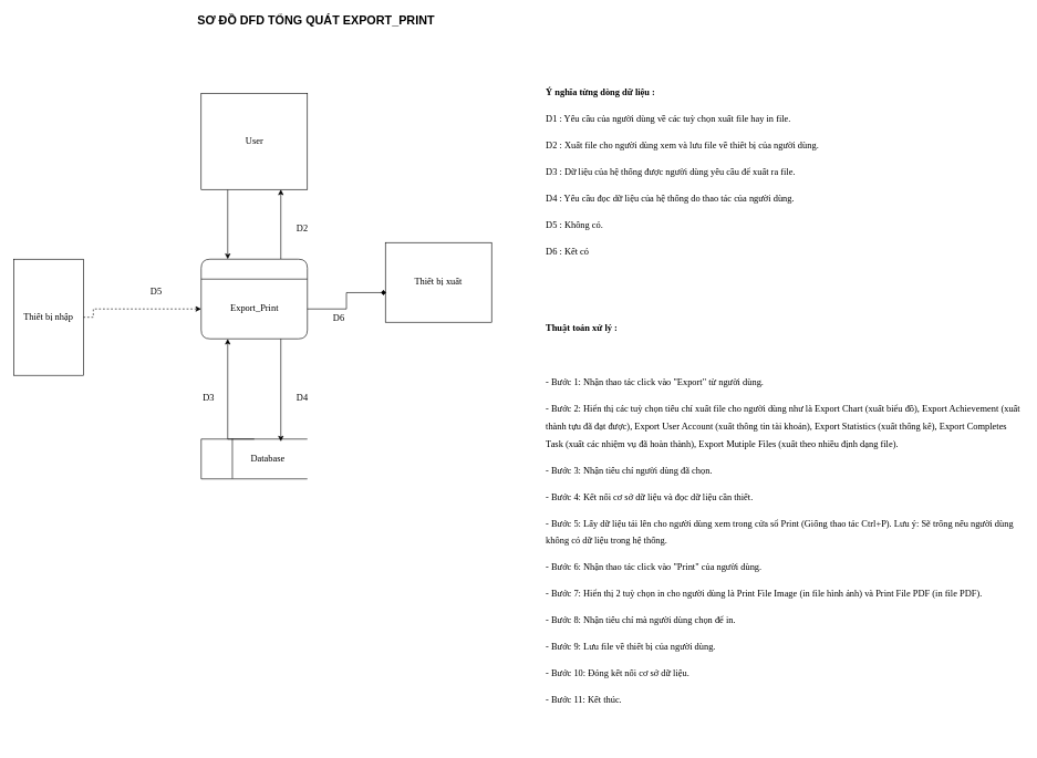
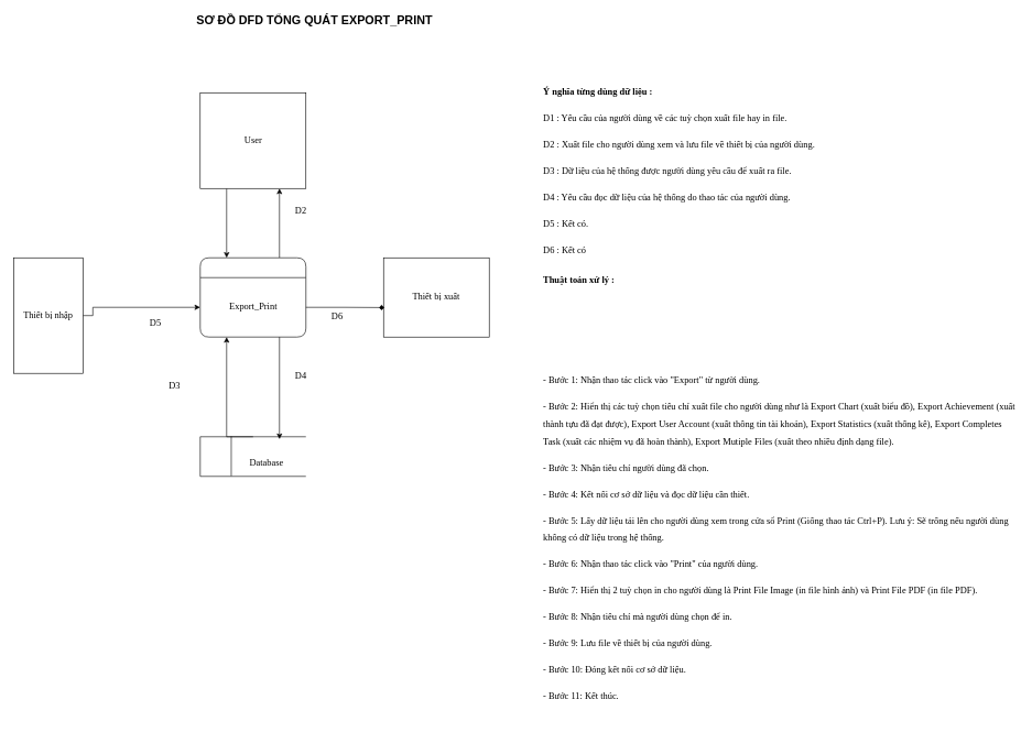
- <mxCell id="23" value="&lt;b&gt;Ý nghĩa từng dòng dữ liệu :&lt;/b&gt;" style="text;html=1;strokeColor=none;fillColor=none;align=left;verticalAlign=middle;whiteSpace=wrap;rounded=0;fontFamily=Verdana;fontSize=14;" parent="1" vertex="1"><mxGeometry x="820" y="120" width="240" height="40" as="geometry" /></mxCell>
+ <mxCell id="23" value="&lt;b&gt;Ý nghĩa từng dùng dữ liệu :&lt;/b&gt;" style="text;html=1;strokeColor=none;fillColor=none;align=left;verticalAlign=middle;whiteSpace=wrap;rounded=0;fontFamily=Verdana;fontSize=14;" parent="1" vertex="1"><mxGeometry x="820" y="120" width="240" height="40" as="geometry" /></mxCell>
- <mxCell id="28" value="D5 : Không có." style="text;html=1;strokeColor=none;fillColor=none;align=left;verticalAlign=middle;whiteSpace=wrap;rounded=0;fontFamily=Verdana;fontSize=14;" parent="1" vertex="1"><mxGeometry x="820" y="320" width="150" height="40" as="geometry" /></mxCell>
+ <mxCell id="28" value="D5 : Kết có." style="text;html=1;strokeColor=none;fillColor=none;align=left;verticalAlign=middle;whiteSpace=wrap;rounded=0;fontFamily=Verdana;fontSize=14;" parent="1" vertex="1"><mxGeometry x="820" y="320" width="150" height="40" as="geometry" /></mxCell>
- <mxCell id="18" value="D2" style="text;html=1;strokeColor=none;fillColor=none;align=center;verticalAlign=middle;whiteSpace=wrap;rounded=0;fontFamily=Verdana;fontSize=14;" parent="1" vertex="1"><mxGeometry x="430" y="325" width="50" height="40" as="geometry" /></mxCell>
+ <mxCell id="18" value="D2" style="text;html=1;strokeColor=none;fillColor=none;align=center;verticalAlign=middle;whiteSpace=wrap;rounded=0;fontFamily=Verdana;fontSize=14;" parent="1" vertex="1"><mxGeometry x="430" y="300" width="50" height="40" as="geometry" /></mxCell>
- <mxCell id="16" value="Thiết bị xuất" style="rounded=0;whiteSpace=wrap;html=1;fontFamily=Verdana;fontSize=14;" parent="1" vertex="1"><mxGeometry x="580" y="365" width="160" height="120" as="geometry" /></mxCell>
+ <mxCell id="16" value="Thiết bị xuất" style="rounded=0;whiteSpace=wrap;html=1;fontFamily=Verdana;fontSize=14;" parent="1" vertex="1"><mxGeometry x="580" y="390" width="160" height="120" as="geometry" /></mxCell>
- <mxCell id="22" value="D5" style="text;html=1;strokeColor=none;fillColor=none;align=center;verticalAlign=middle;whiteSpace=wrap;rounded=0;fontFamily=Verdana;fontSize=14;" parent="1" vertex="1"><mxGeometry x="210" y="420" width="50" height="40" as="geometry" /></mxCell>
+ <mxCell id="22" value="D5" style="text;html=1;strokeColor=none;fillColor=none;align=center;verticalAlign=middle;whiteSpace=wrap;rounded=0;fontFamily=Verdana;fontSize=14;" parent="1" vertex="1"><mxGeometry x="210" y="470" width="50" height="40" as="geometry" /></mxCell>
- <mxCell id="14" style="edgeStyle=orthogonalEdgeStyle;rounded=0;orthogonalLoop=1;jettySize=auto;html=1;exitX=1;exitY=0.5;exitDx=0;exitDy=0;entryX=0;entryY=0.5;entryDx=0;entryDy=0;dashed=1;" parent="1" source="15" target="4" edge="1"><mxGeometry relative="1" as="geometry"><Array as="points"><mxPoint x="140" y="465" /></Array></mxGeometry></mxCell>
+ <mxCell id="14" style="edgeStyle=orthogonalEdgeStyle;rounded=0;orthogonalLoop=1;jettySize=auto;html=1;exitX=1;exitY=0.5;exitDx=0;exitDy=0;entryX=0;entryY=0.5;entryDx=0;entryDy=0;" parent="1" source="15" target="4" edge="1"><mxGeometry relative="1" as="geometry"><Array as="points"><mxPoint x="140" y="465" /></Array></mxGeometry></mxCell>
- <mxCell id="30" value="&lt;b&gt;Thuật toán xử lý :&lt;/b&gt;" style="text;html=1;strokeColor=none;fillColor=none;align=left;verticalAlign=middle;whiteSpace=wrap;rounded=0;fontFamily=Verdana;fontSize=14;" parent="1" vertex="1"><mxGeometry x="820" y="480" width="160" height="30" as="geometry" /></mxCell>
+ <mxCell id="30" value="&lt;b&gt;Thuật toán xử lý :&lt;/b&gt;" style="text;html=1;strokeColor=none;fillColor=none;align=left;verticalAlign=middle;whiteSpace=wrap;rounded=0;fontFamily=Verdana;fontSize=14;" parent="1" vertex="1"><mxGeometry x="820" y="410" width="160" height="30" as="geometry" /></mxCell>
- <mxCell id="21" value="D3" style="text;html=1;strokeColor=none;fillColor=none;align=center;verticalAlign=middle;whiteSpace=wrap;rounded=0;fontFamily=Verdana;fontSize=14;" parent="1" vertex="1"><mxGeometry x="289" y="580" width="50" height="40" as="geometry" /></mxCell>
+ <mxCell id="21" value="D3" style="text;html=1;strokeColor=none;fillColor=none;align=center;verticalAlign=middle;whiteSpace=wrap;rounded=0;fontFamily=Verdana;fontSize=14;" parent="1" vertex="1"><mxGeometry x="239" y="565" width="50" height="40" as="geometry" /></mxCell>
- <mxCell id="20" value="D4" style="text;html=1;strokeColor=none;fillColor=none;align=center;verticalAlign=middle;whiteSpace=wrap;rounded=0;fontFamily=Verdana;fontSize=14;" parent="1" vertex="1"><mxGeometry x="430" y="580" width="50" height="40" as="geometry" /></mxCell>
+ <mxCell id="20" value="D4" style="text;html=1;strokeColor=none;fillColor=none;align=center;verticalAlign=middle;whiteSpace=wrap;rounded=0;fontFamily=Verdana;fontSize=14;" parent="1" vertex="1"><mxGeometry x="430" y="550" width="50" height="40" as="geometry" /></mxCell>
- <mxCell id="10" value="Database" style="text;html=1;strokeColor=none;fillColor=none;align=center;verticalAlign=middle;whiteSpace=wrap;rounded=0;fontFamily=Verdana;fontSize=14;" parent="7" vertex="1"><mxGeometry x="60" y="21" width="80" height="20" as="geometry" /></mxCell>
+ <mxCell id="10" value="Database" style="text;html=1;strokeColor=none;fillColor=none;align=center;verticalAlign=middle;whiteSpace=wrap;rounded=0;fontFamily=Verdana;fontSize=14;" parent="7" vertex="1"><mxGeometry x="60" y="31" width="80" height="20" as="geometry" /></mxCell>
